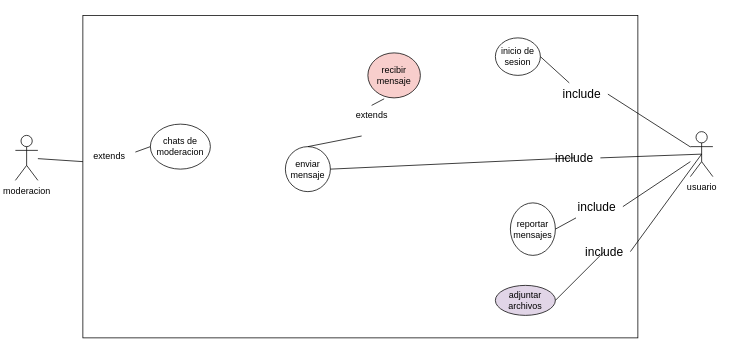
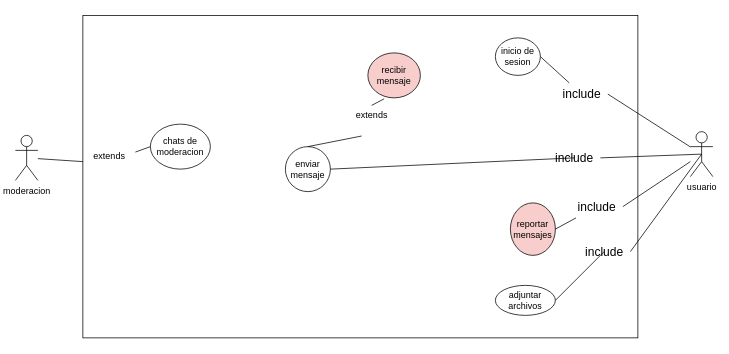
- <mxCell id="11" value="&lt;font style=&quot;vertical-align: inherit;&quot; dir=&quot;auto&quot;&gt;&lt;font style=&quot;vertical-align: inherit;&quot; dir=&quot;auto&quot;&gt;&lt;font style=&quot;vertical-align: inherit;&quot; dir=&quot;auto&quot;&gt;&lt;font style=&quot;vertical-align: inherit;&quot; dir=&quot;auto&quot;&gt;reportar mensajes&lt;/font&gt;&lt;/font&gt;&lt;/font&gt;&lt;/font&gt;" style="ellipse;whiteSpace=wrap;html=1;" vertex="1" parent="1"><mxGeometry x="680" y="270" width="60" height="70" as="geometry" /></mxCell>
+ <mxCell id="11" value="&lt;font style=&quot;vertical-align: inherit;&quot; dir=&quot;auto&quot;&gt;&lt;font style=&quot;vertical-align: inherit;&quot; dir=&quot;auto&quot;&gt;&lt;font style=&quot;vertical-align: inherit;&quot; dir=&quot;auto&quot;&gt;&lt;font style=&quot;vertical-align: inherit;&quot; dir=&quot;auto&quot;&gt;reportar mensajes&lt;/font&gt;&lt;/font&gt;&lt;/font&gt;&lt;/font&gt;" style="ellipse;whiteSpace=wrap;html=1;fillColor=#f8cecc;" vertex="1" parent="1"><mxGeometry x="680" y="270" width="60" height="70" as="geometry" /></mxCell>
- <mxCell id="10" value="&lt;font style=&quot;vertical-align: inherit;&quot; dir=&quot;auto&quot;&gt;&lt;font style=&quot;vertical-align: inherit;&quot; dir=&quot;auto&quot;&gt;adjuntar archivos&lt;/font&gt;&lt;/font&gt;" style="ellipse;whiteSpace=wrap;html=1;fillColor=#e1d5e7;" vertex="1" parent="1"><mxGeometry x="660" y="380" width="80" height="40" as="geometry" /></mxCell>
+ <mxCell id="10" value="&lt;font style=&quot;vertical-align: inherit;&quot; dir=&quot;auto&quot;&gt;&lt;font style=&quot;vertical-align: inherit;&quot; dir=&quot;auto&quot;&gt;adjuntar archivos&lt;/font&gt;&lt;/font&gt;" style="ellipse;whiteSpace=wrap;html=1;" vertex="1" parent="1"><mxGeometry x="660" y="380" width="80" height="40" as="geometry" /></mxCell>
